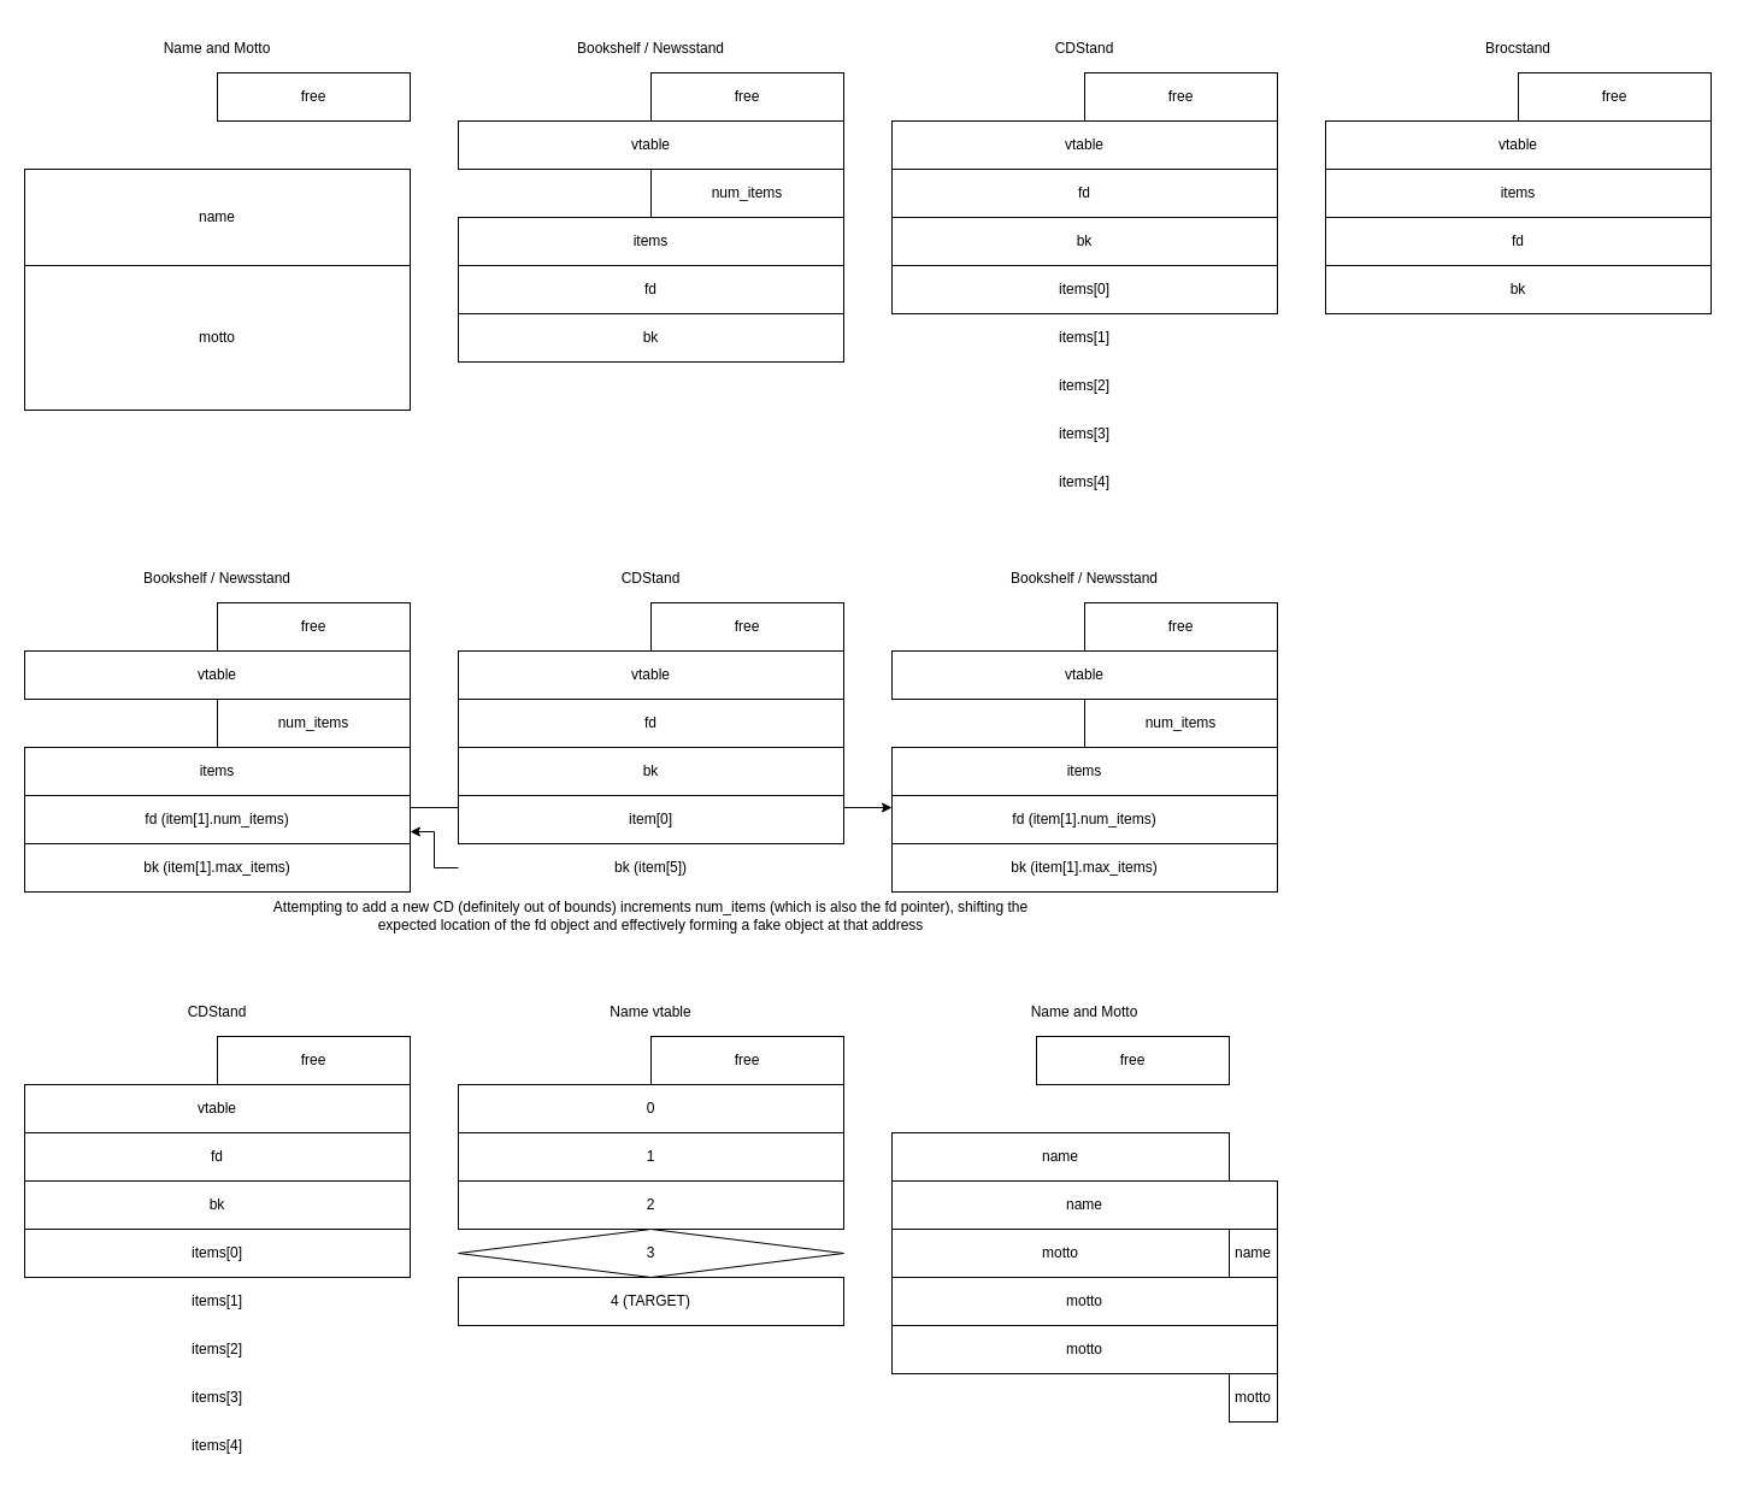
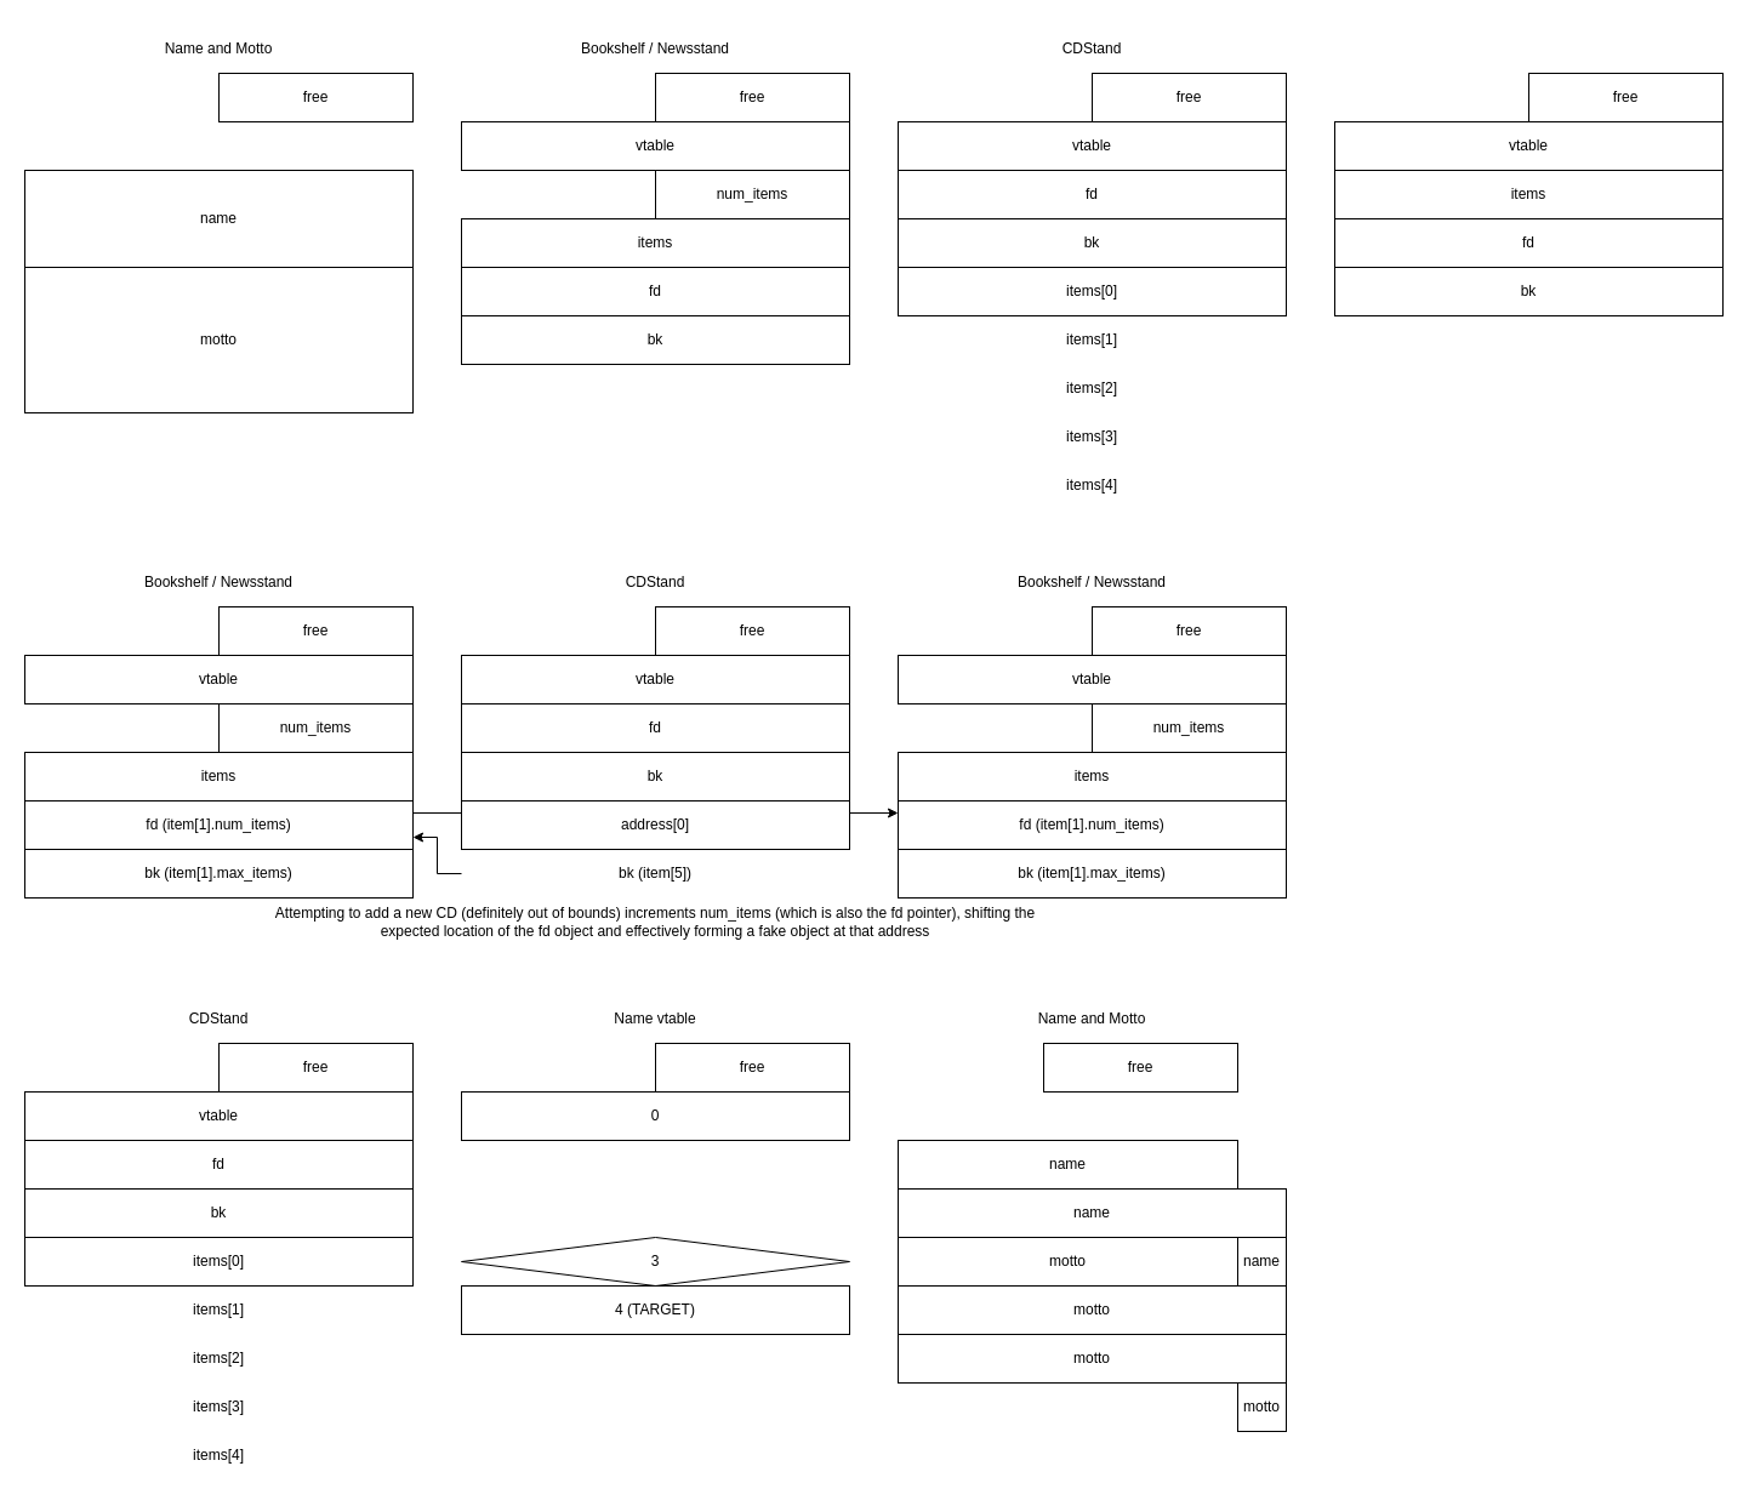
- <mxCell id="28" value="Brocstand" style="text;html=1;strokeColor=none;fillColor=none;align=center;verticalAlign=middle;whiteSpace=wrap;rounded=0;" vertex="1" parent="26"><mxGeometry width="320" height="40" as="geometry" /></mxCell>
- <mxCell id="49" value="item[0]" style="rounded=0;whiteSpace=wrap;html=1;" vertex="1" parent="44"><mxGeometry y="200" width="320" height="40" as="geometry" /></mxCell>
+ <mxCell id="49" value="address[0]" style="rounded=0;whiteSpace=wrap;html=1;" vertex="1" parent="44"><mxGeometry y="200" width="320" height="40" as="geometry" /></mxCell>
- <mxCell id="75" value="1" style="rounded=0;whiteSpace=wrap;html=1;" vertex="1" parent="72"><mxGeometry y="120" width="320" height="40" as="geometry" /></mxCell>
- <mxCell id="76" value="2" style="rounded=0;whiteSpace=wrap;html=1;" vertex="1" parent="72"><mxGeometry y="160" width="320" height="40" as="geometry" /></mxCell>
